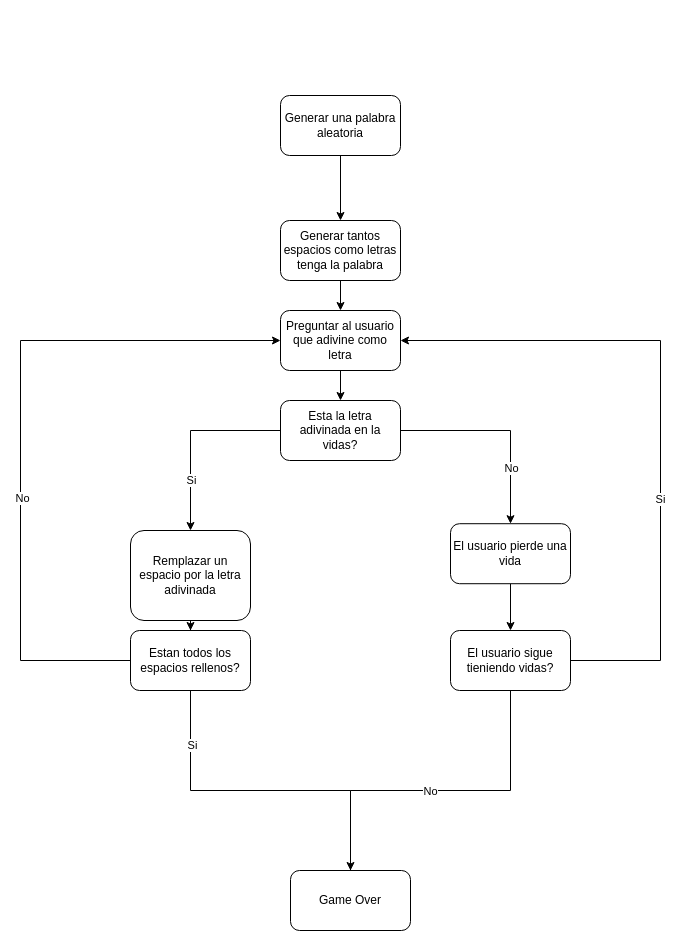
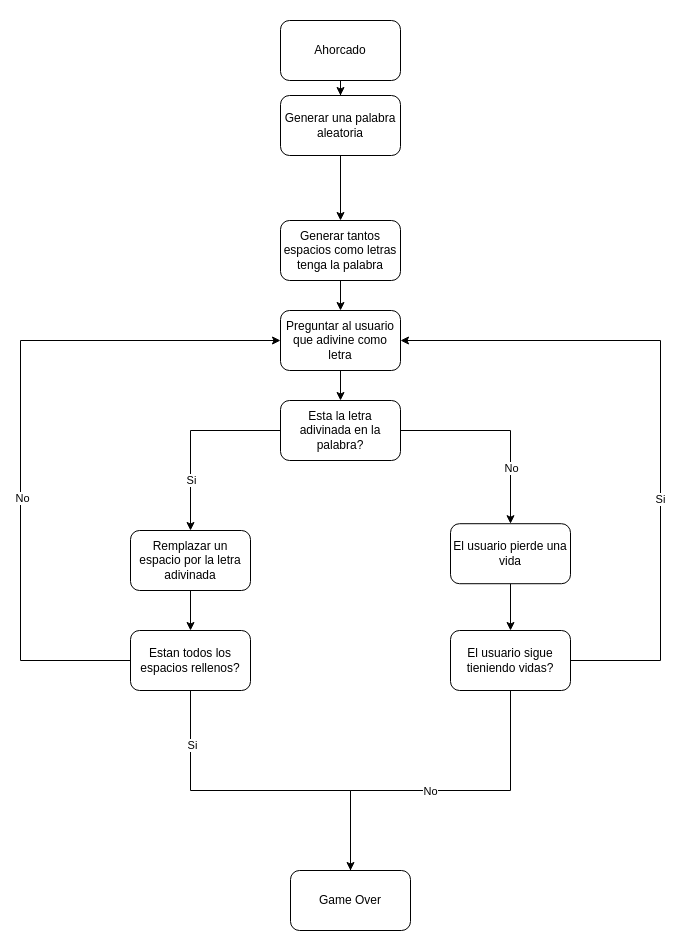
+ <mxCell id="3" value="Ahorcado" style="rounded=1;whiteSpace=wrap;html=1;" vertex="1" parent="1"><mxGeometry x="280" y="20" width="120" height="60" as="geometry" /></mxCell>
+ <mxCell id="2" value="" style="edgeStyle=orthogonalEdgeStyle;rounded=0;orthogonalLoop=1;jettySize=auto;html=1;" edge="1" parent="1" source="3" target="5"><mxGeometry relative="1" as="geometry" /></mxCell>
- <mxCell id="14" value="Esta la letra adivinada en la vidas?" style="whiteSpace=wrap;html=1;rounded=1;" vertex="1" parent="1"><mxGeometry x="280" y="400" width="120" height="60" as="geometry" /></mxCell>
+ <mxCell id="14" value="Esta la letra adivinada en la palabra?" style="whiteSpace=wrap;html=1;rounded=1;" vertex="1" parent="1"><mxGeometry x="280" y="400" width="120" height="60" as="geometry" /></mxCell>
- <mxCell id="16" value="Remplazar un espacio por la letra adivinada" style="whiteSpace=wrap;html=1;rounded=1;" vertex="1" parent="1"><mxGeometry x="130" y="530" width="120" height="90" as="geometry" /></mxCell>
+ <mxCell id="16" value="Remplazar un espacio por la letra adivinada" style="whiteSpace=wrap;html=1;rounded=1;" vertex="1" parent="1"><mxGeometry x="130" y="530" width="120" height="60" as="geometry" /></mxCell>
